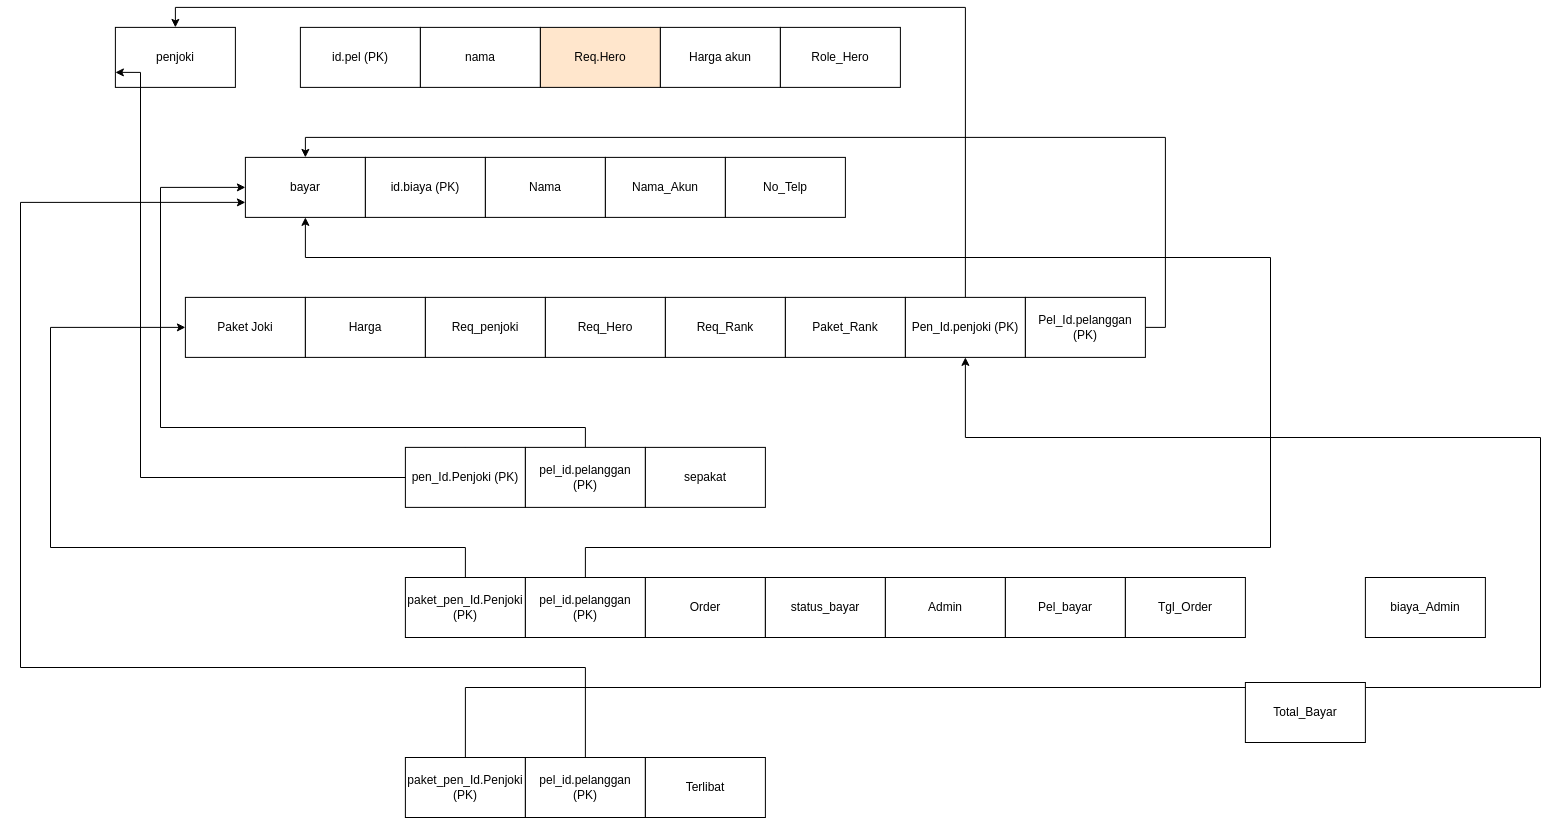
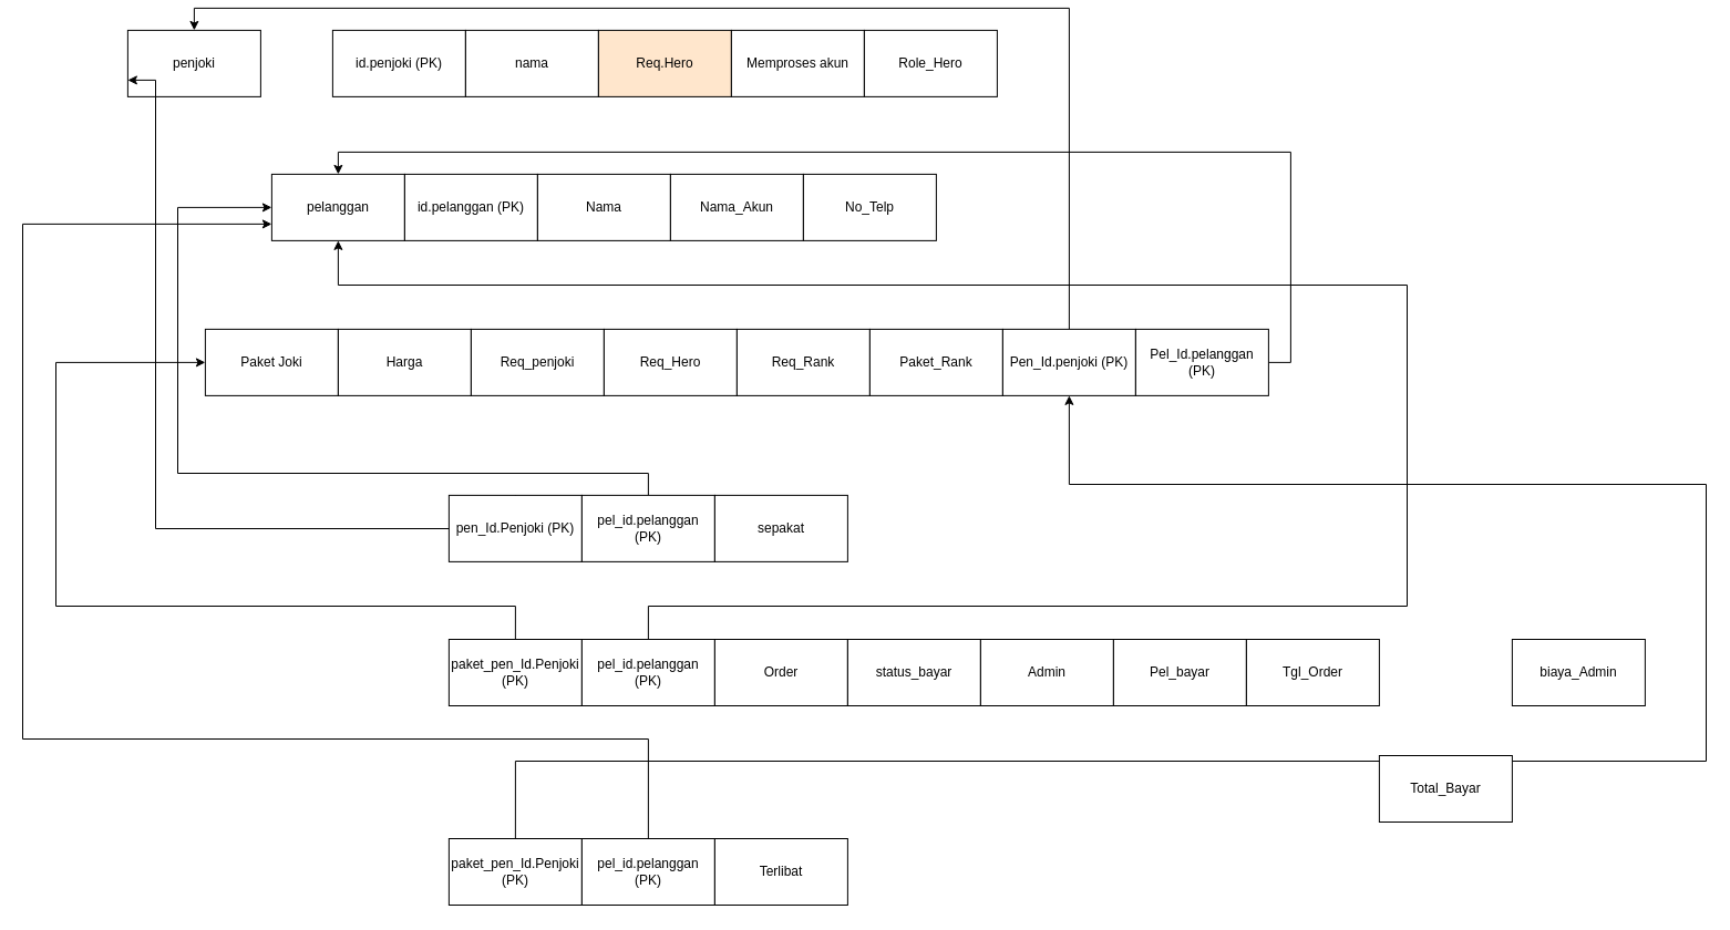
- <mxCell id="3" value="id.pel (PK)" style="rounded=0;whiteSpace=wrap;html=1;" vertex="1" parent="1"><mxGeometry x="299.89" y="20.89" width="120" height="60" as="geometry" /></mxCell>
+ <mxCell id="3" value="id.penjoki (PK)" style="rounded=0;whiteSpace=wrap;html=1;" vertex="1" parent="1"><mxGeometry x="299.89" y="20.89" width="120" height="60" as="geometry" /></mxCell>
- <mxCell id="6" value="Harga akun" style="rounded=0;whiteSpace=wrap;html=1;" vertex="1" parent="1"><mxGeometry x="659.89" y="20.89" width="120" height="60" as="geometry" /></mxCell>
+ <mxCell id="6" value="Memproses akun" style="rounded=0;whiteSpace=wrap;html=1;" vertex="1" parent="1"><mxGeometry x="659.89" y="20.89" width="120" height="60" as="geometry" /></mxCell>
- <mxCell id="8" value="bayar" style="rounded=0;whiteSpace=wrap;html=1;" vertex="1" parent="1"><mxGeometry x="244.89" y="150.89" width="120" height="60" as="geometry" /></mxCell>
+ <mxCell id="8" value="pelanggan" style="rounded=0;whiteSpace=wrap;html=1;" vertex="1" parent="1"><mxGeometry x="244.89" y="150.89" width="120" height="60" as="geometry" /></mxCell>
- <mxCell id="9" value="id.biaya (PK)" style="rounded=0;whiteSpace=wrap;html=1;" vertex="1" parent="1"><mxGeometry x="364.89" y="150.89" width="120" height="60" as="geometry" /></mxCell>
+ <mxCell id="9" value="id.pelanggan (PK)" style="rounded=0;whiteSpace=wrap;html=1;" vertex="1" parent="1"><mxGeometry x="364.89" y="150.89" width="120" height="60" as="geometry" /></mxCell>
